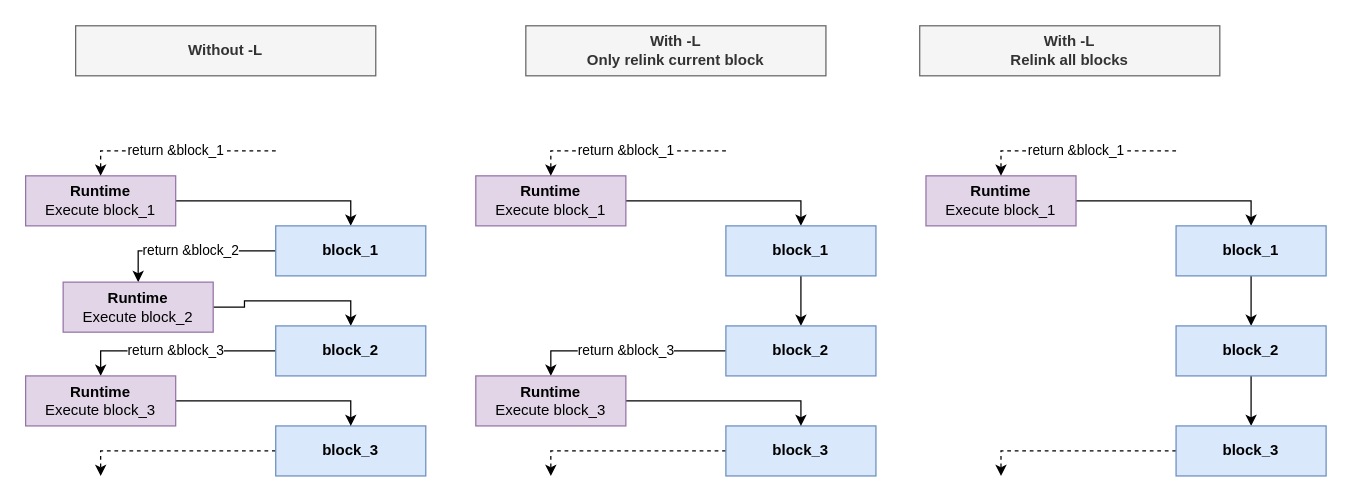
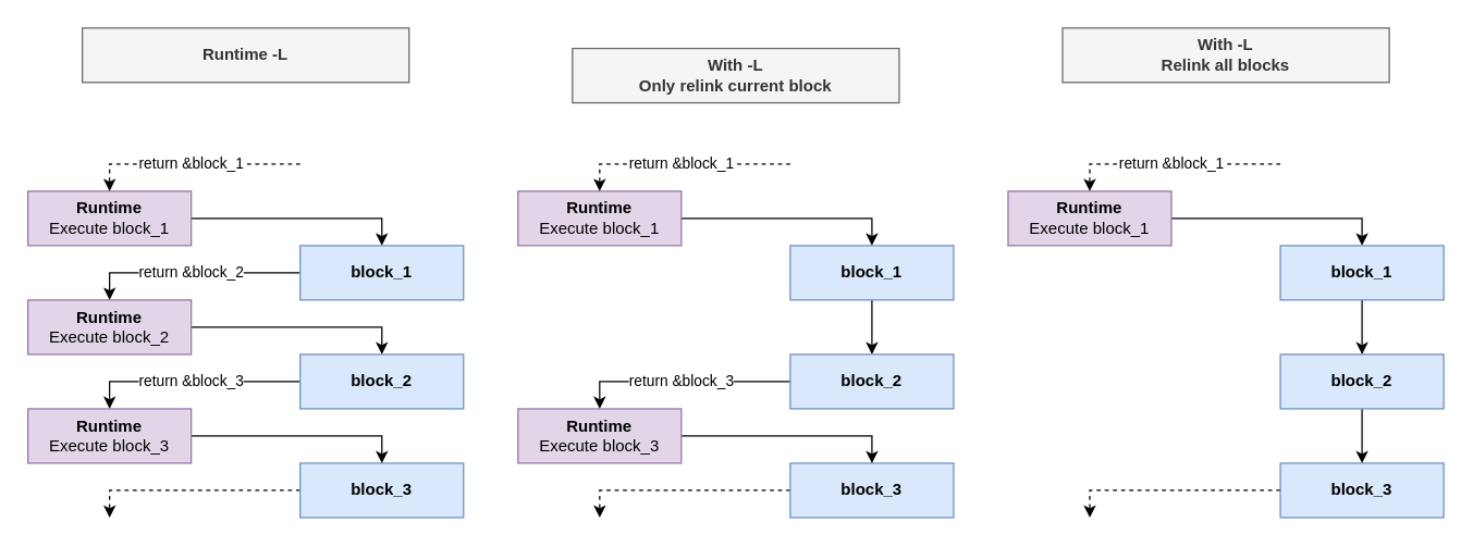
- <mxCell id="35" value="&lt;b&gt;Without -L&lt;/b&gt;" style="text;html=1;align=center;verticalAlign=middle;whiteSpace=wrap;rounded=0;fillColor=#f5f5f5;strokeColor=#666666;fontColor=#333333;" parent="1" vertex="1"><mxGeometry x="60" y="20" width="240" height="40" as="geometry" /></mxCell>
+ <mxCell id="35" value="&lt;b&gt;Runtime -L&lt;/b&gt;" style="text;html=1;align=center;verticalAlign=middle;whiteSpace=wrap;rounded=0;fillColor=#f5f5f5;strokeColor=#666666;fontColor=#333333;" parent="1" vertex="1"><mxGeometry x="60" y="20" width="240" height="40" as="geometry" /></mxCell>
- <mxCell id="36" value="&lt;b&gt;With -L&lt;br&gt;Only relink current block&lt;br&gt;&lt;/b&gt;" style="text;html=1;align=center;verticalAlign=middle;whiteSpace=wrap;rounded=0;fillColor=#f5f5f5;strokeColor=#666666;fontColor=#333333;" parent="1" vertex="1"><mxGeometry x="420" y="20" width="240" height="40" as="geometry" /></mxCell>
+ <mxCell id="36" value="&lt;b&gt;With -L&lt;br&gt;Only relink current block&lt;br&gt;&lt;/b&gt;" style="text;html=1;align=center;verticalAlign=middle;whiteSpace=wrap;rounded=0;fillColor=#f5f5f5;strokeColor=#666666;fontColor=#333333;" parent="1" vertex="1"><mxGeometry x="420" y="35" width="240" height="40" as="geometry" /></mxCell>
- <mxCell id="37" value="&lt;b&gt;With -L&lt;br&gt;Relink all blocks&lt;br&gt;&lt;/b&gt;" style="text;html=1;align=center;verticalAlign=middle;whiteSpace=wrap;rounded=0;fillColor=#f5f5f5;strokeColor=#666666;fontColor=#333333;" parent="1" vertex="1"><mxGeometry x="735" y="20" width="240" height="40" as="geometry" /></mxCell>
+ <mxCell id="37" value="&lt;b&gt;With -L&lt;br&gt;Relink all blocks&lt;br&gt;&lt;/b&gt;" style="text;html=1;align=center;verticalAlign=middle;whiteSpace=wrap;rounded=0;fillColor=#f5f5f5;strokeColor=#666666;fontColor=#333333;" parent="1" vertex="1"><mxGeometry x="780" y="20" width="240" height="40" as="geometry" /></mxCell>
- <mxCell id="7" value="&lt;b&gt;Runtime&lt;/b&gt;&lt;br&gt;Execute block_2" style="rounded=0;whiteSpace=wrap;html=1;fillColor=#e1d5e7;strokeColor=#9673a6;" parent="1" vertex="1"><mxGeometry x="50" y="225" width="120" height="40" as="geometry" /></mxCell>
+ <mxCell id="7" value="&lt;b&gt;Runtime&lt;/b&gt;&lt;br&gt;Execute block_2" style="rounded=0;whiteSpace=wrap;html=1;fillColor=#e1d5e7;strokeColor=#9673a6;" parent="1" vertex="1"><mxGeometry x="20" y="220" width="120" height="40" as="geometry" /></mxCell>
